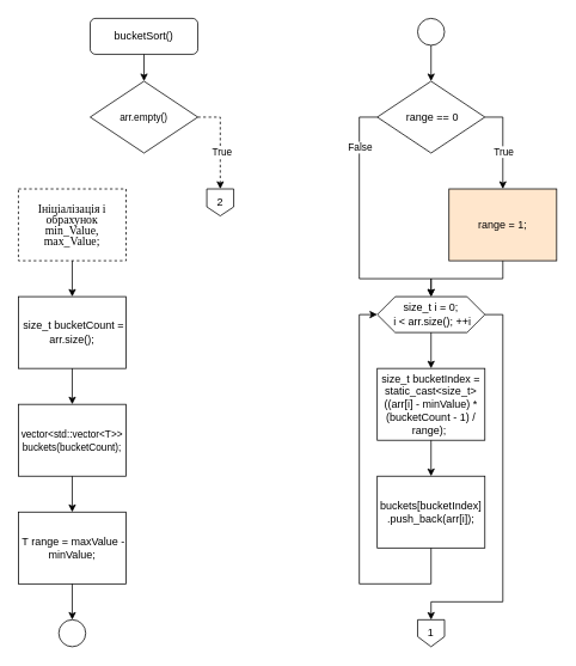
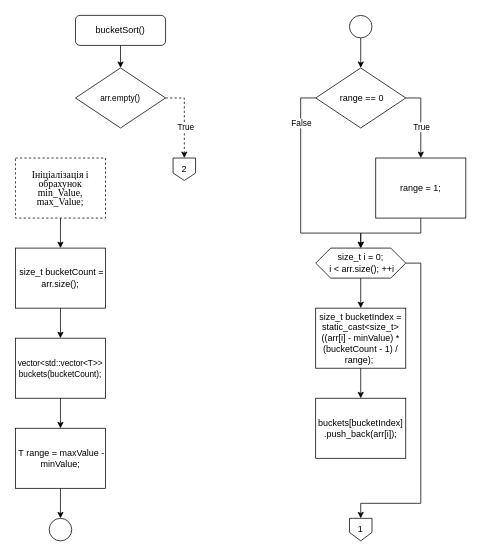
- <mxCell id="24" value="range = 1;" style="rounded=0;whiteSpace=wrap;html=1;fillColor=#ffe6cc;" vertex="1" parent="1"><mxGeometry x="500" y="210" width="120" height="80" as="geometry" /></mxCell>
+ <mxCell id="24" value="range = 1;" style="rounded=0;whiteSpace=wrap;html=1;" vertex="1" parent="1"><mxGeometry x="500" y="210" width="120" height="80" as="geometry" /></mxCell>
- <mxCell id="31" value="" style="endArrow=classic;html=1;rounded=0;exitX=0.5;exitY=1;exitDx=0;exitDy=0;entryX=0;entryY=0.5;entryDx=0;entryDy=0;" edge="1" parent="1" source="30" target="26"><mxGeometry width="50" height="50" relative="1" as="geometry"><mxPoint x="460" y="710" as="sourcePoint" /><mxPoint x="410" y="380" as="targetPoint" /><Array as="points"><mxPoint x="480" y="650" /><mxPoint x="400" y="650" /><mxPoint x="400" y="350" /></Array></mxGeometry></mxCell>
